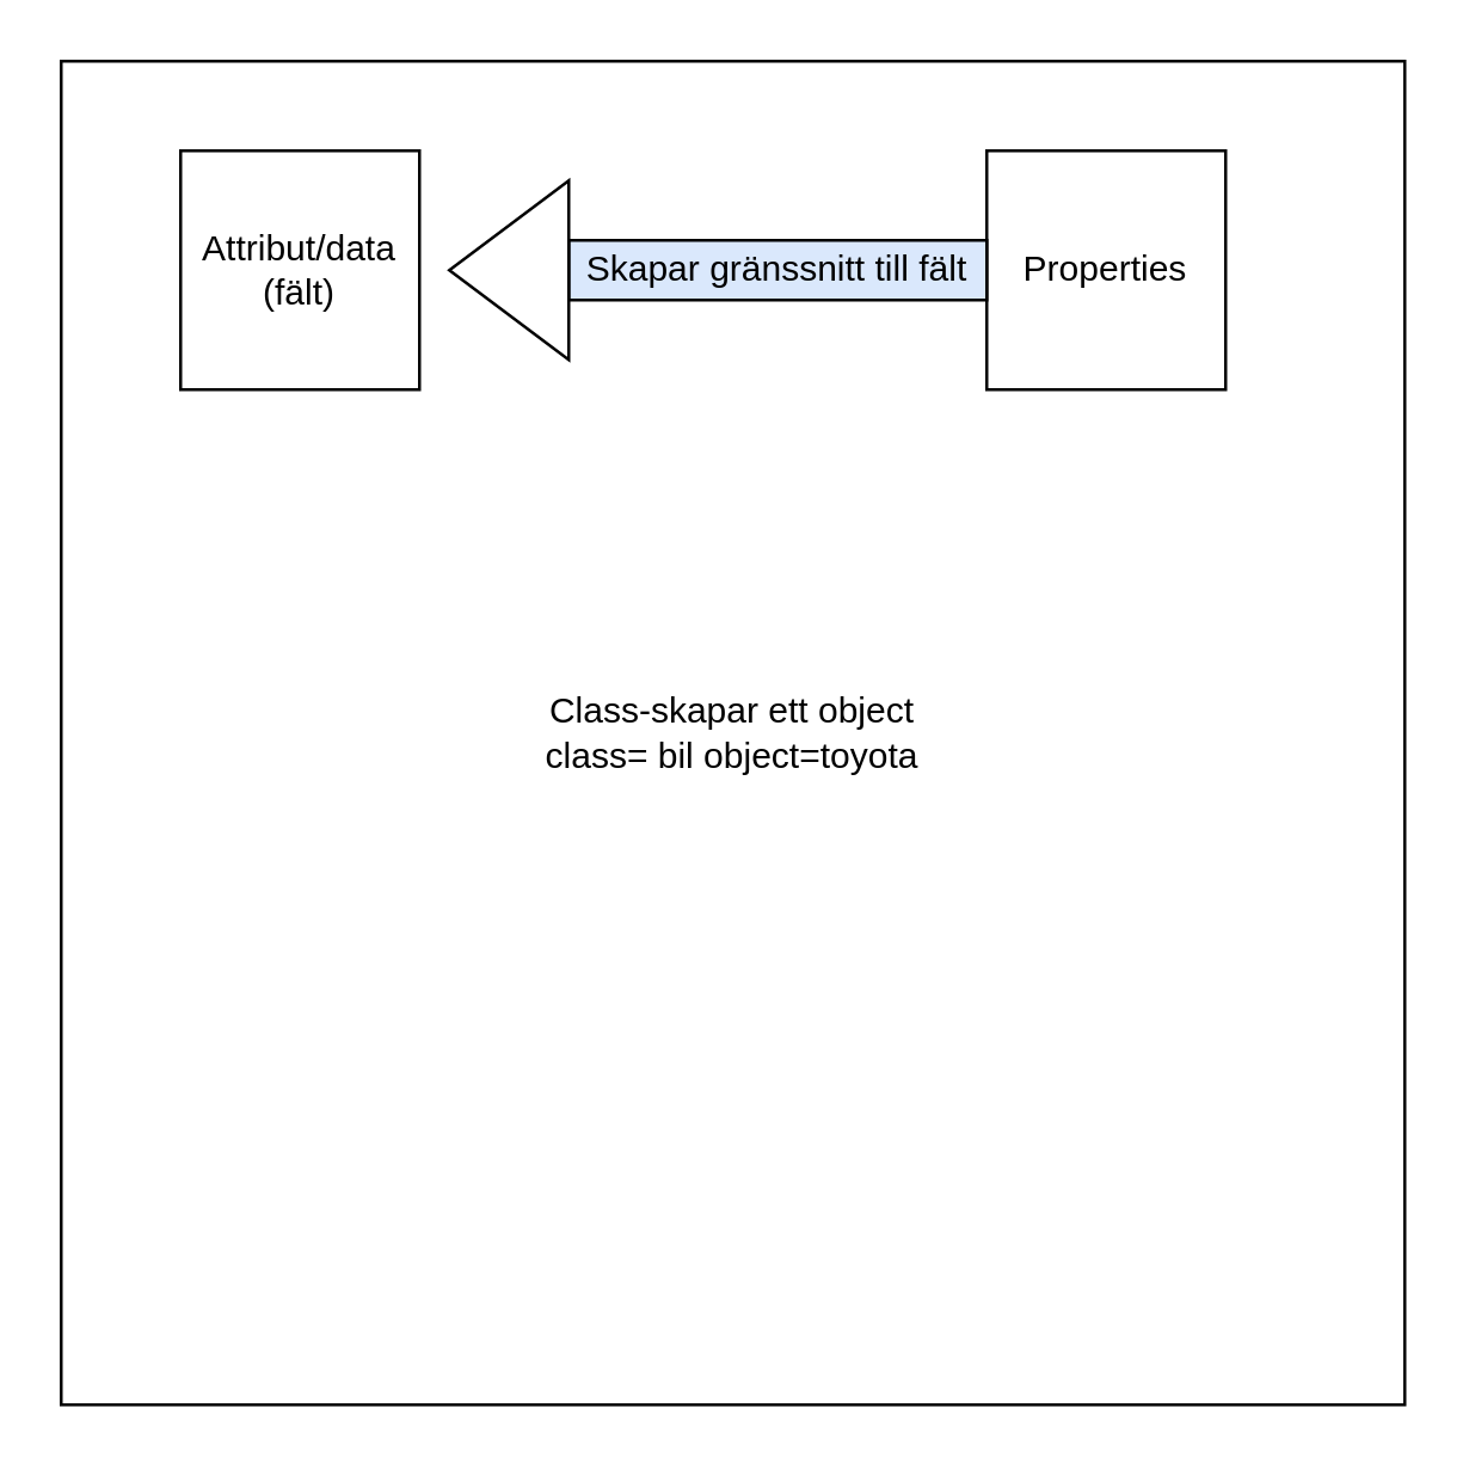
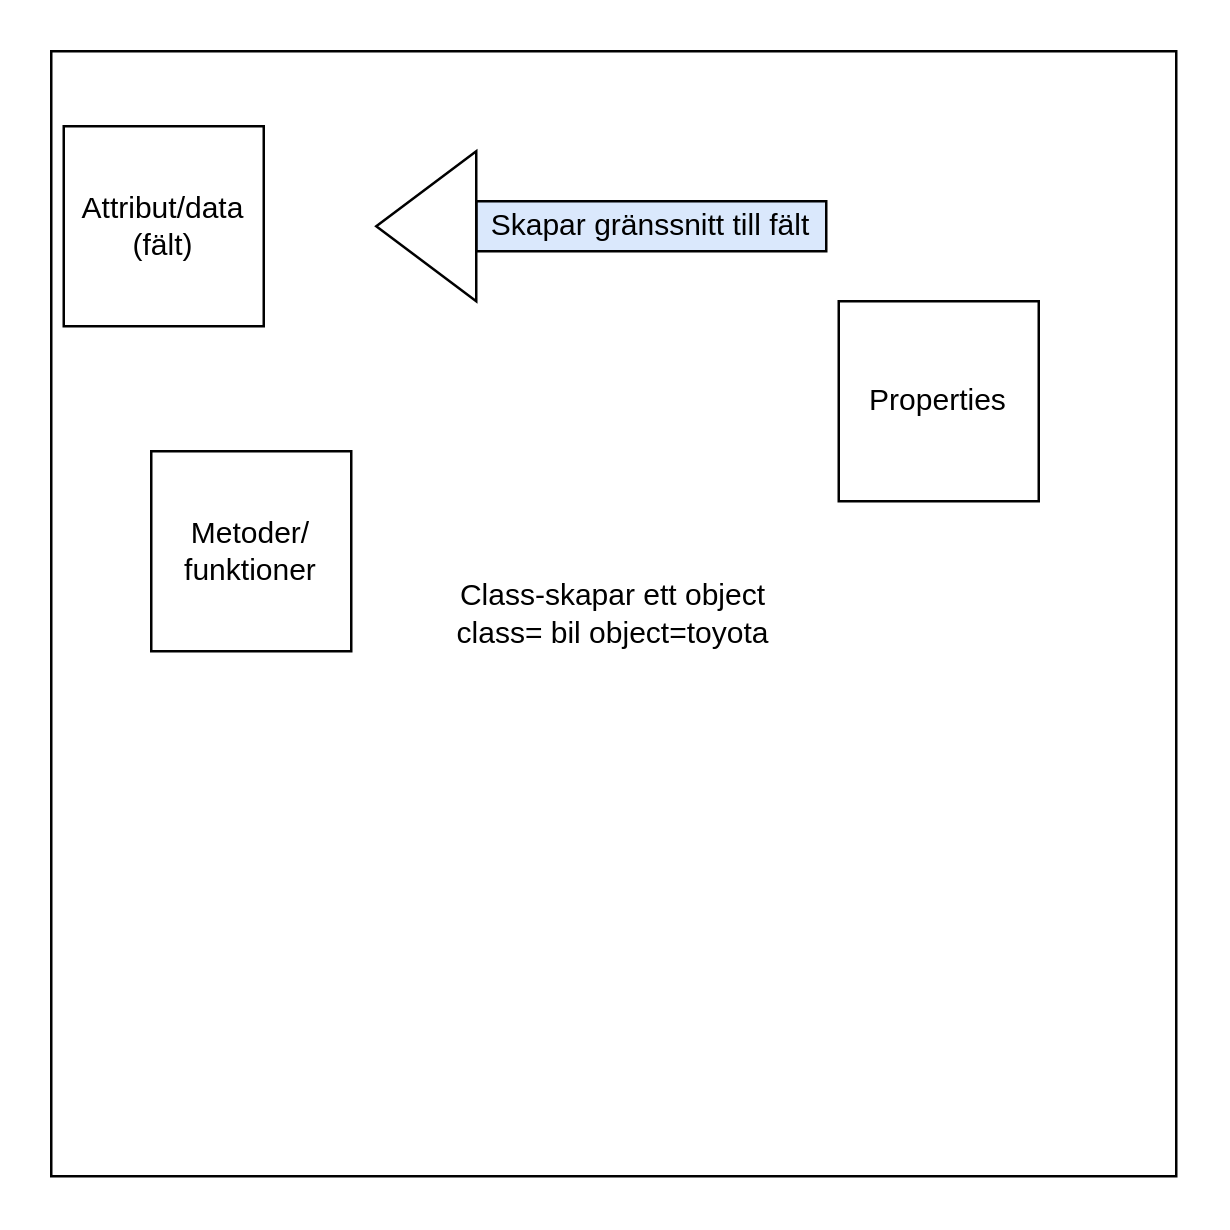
- <mxCell id="3" value="Attribut/data&lt;br&gt;(fält)" style="whiteSpace=wrap;html=1;aspect=fixed;" vertex="1" parent="1"><mxGeometry x="60" y="50" width="80" height="80" as="geometry" /></mxCell>
+ <mxCell id="3" value="Attribut/data&lt;br&gt;(fält)" style="whiteSpace=wrap;html=1;aspect=fixed;" vertex="1" parent="1"><mxGeometry x="25" y="50" width="80" height="80" as="geometry" /></mxCell>
- <mxCell id="4" value="Properties" style="whiteSpace=wrap;html=1;aspect=fixed;" vertex="1" parent="1"><mxGeometry x="330" y="50" width="80" height="80" as="geometry" /></mxCell>
+ <mxCell id="4" value="Properties" style="whiteSpace=wrap;html=1;aspect=fixed;" vertex="1" parent="1"><mxGeometry x="335" y="120" width="80" height="80" as="geometry" /></mxCell>
+ <mxCell id="5" value="Metoder/&lt;br&gt;funktioner" style="whiteSpace=wrap;html=1;aspect=fixed;" vertex="1" parent="1"><mxGeometry x="60" y="180" width="80" height="80" as="geometry" /></mxCell>
